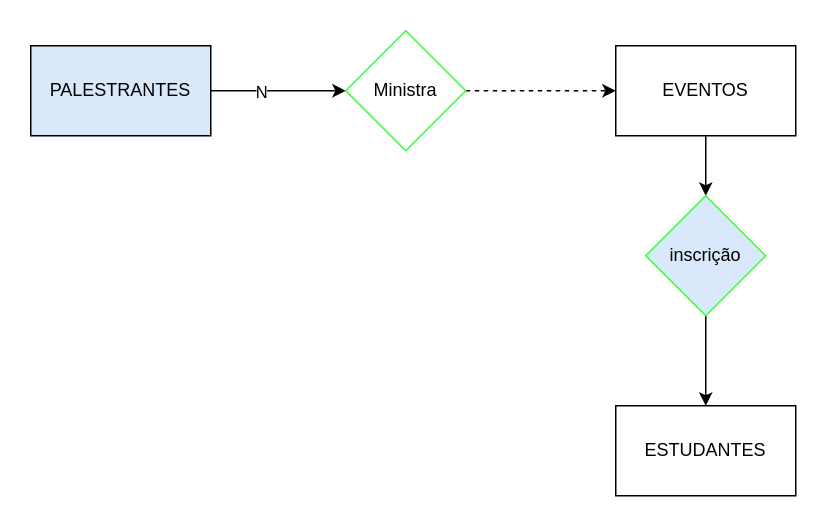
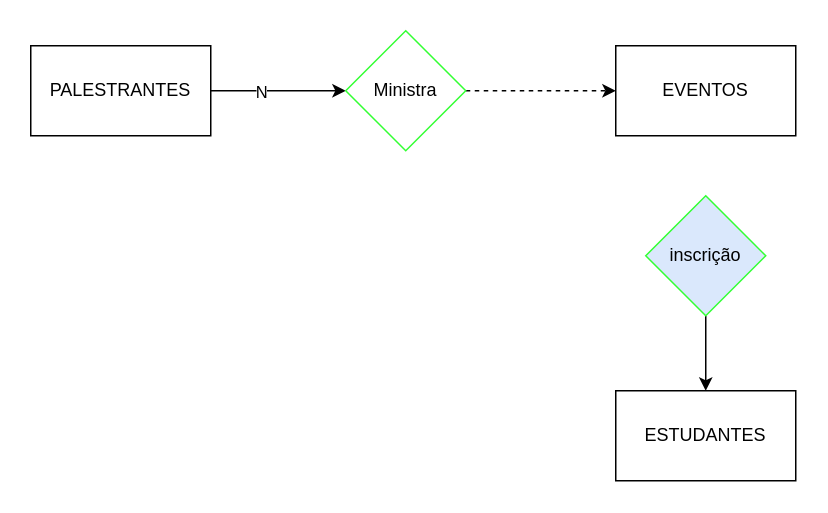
- <mxCell id="7" value="PALESTRANTES" style="rounded=0;whiteSpace=wrap;html=1;fillColor=#dae8fc;" parent="1" vertex="1"><mxGeometry x="20" y="30" width="120" height="60" as="geometry" /></mxCell>
+ <mxCell id="7" value="PALESTRANTES" style="rounded=0;whiteSpace=wrap;html=1;" parent="1" vertex="1"><mxGeometry x="20" y="30" width="120" height="60" as="geometry" /></mxCell>
- <mxCell id="2" style="edgeStyle=none;html=1;" edge="1" parent="1" source="3" target="11"><mxGeometry relative="1" as="geometry" /></mxCell>
- <mxCell id="4" value="ESTUDANTES" style="rounded=0;whiteSpace=wrap;html=1;" parent="1" vertex="1"><mxGeometry x="410" y="270" width="120" height="60" as="geometry" /></mxCell>
+ <mxCell id="4" value="ESTUDANTES" style="rounded=0;whiteSpace=wrap;html=1;" parent="1" vertex="1"><mxGeometry x="410" y="260" width="120" height="60" as="geometry" /></mxCell>
